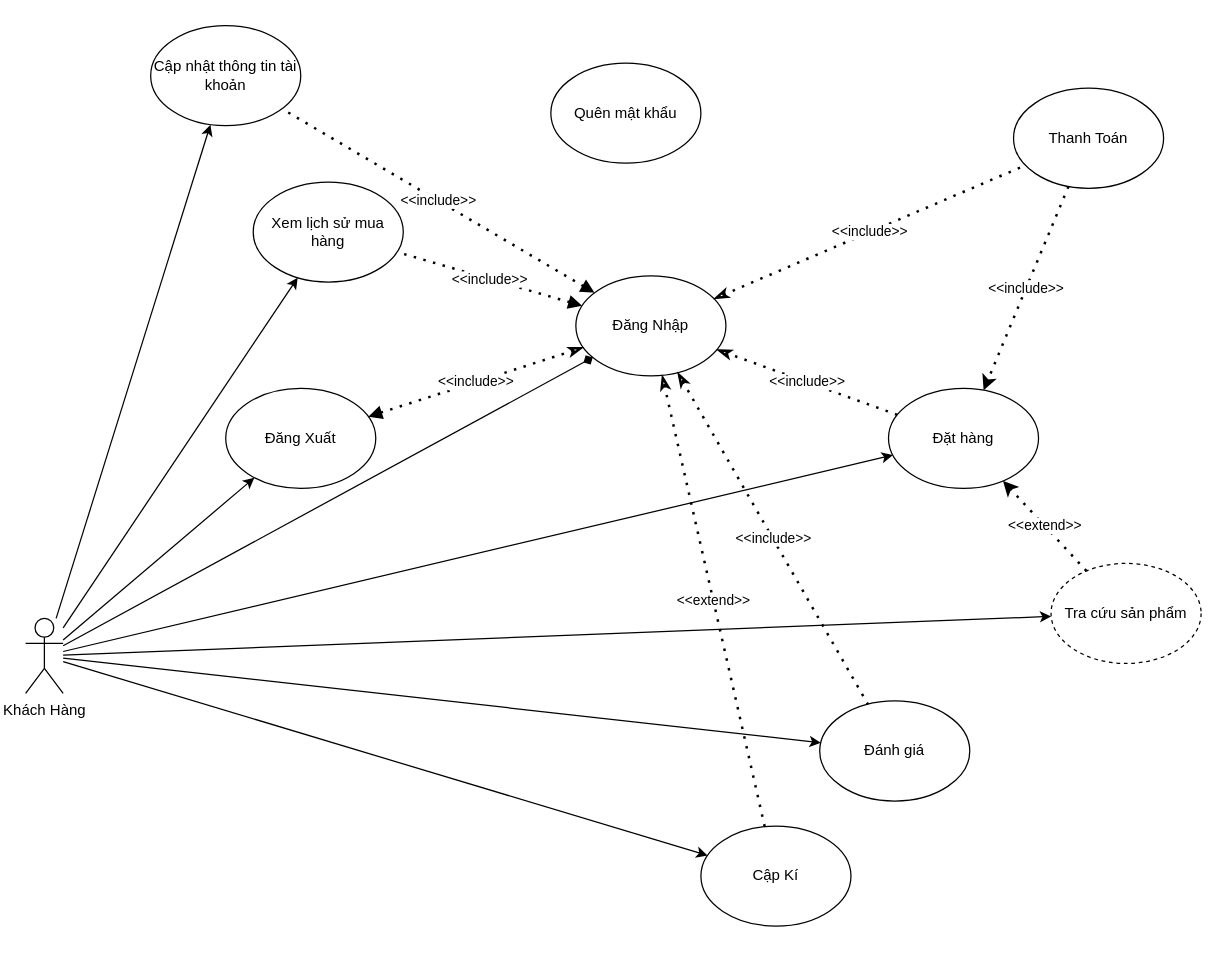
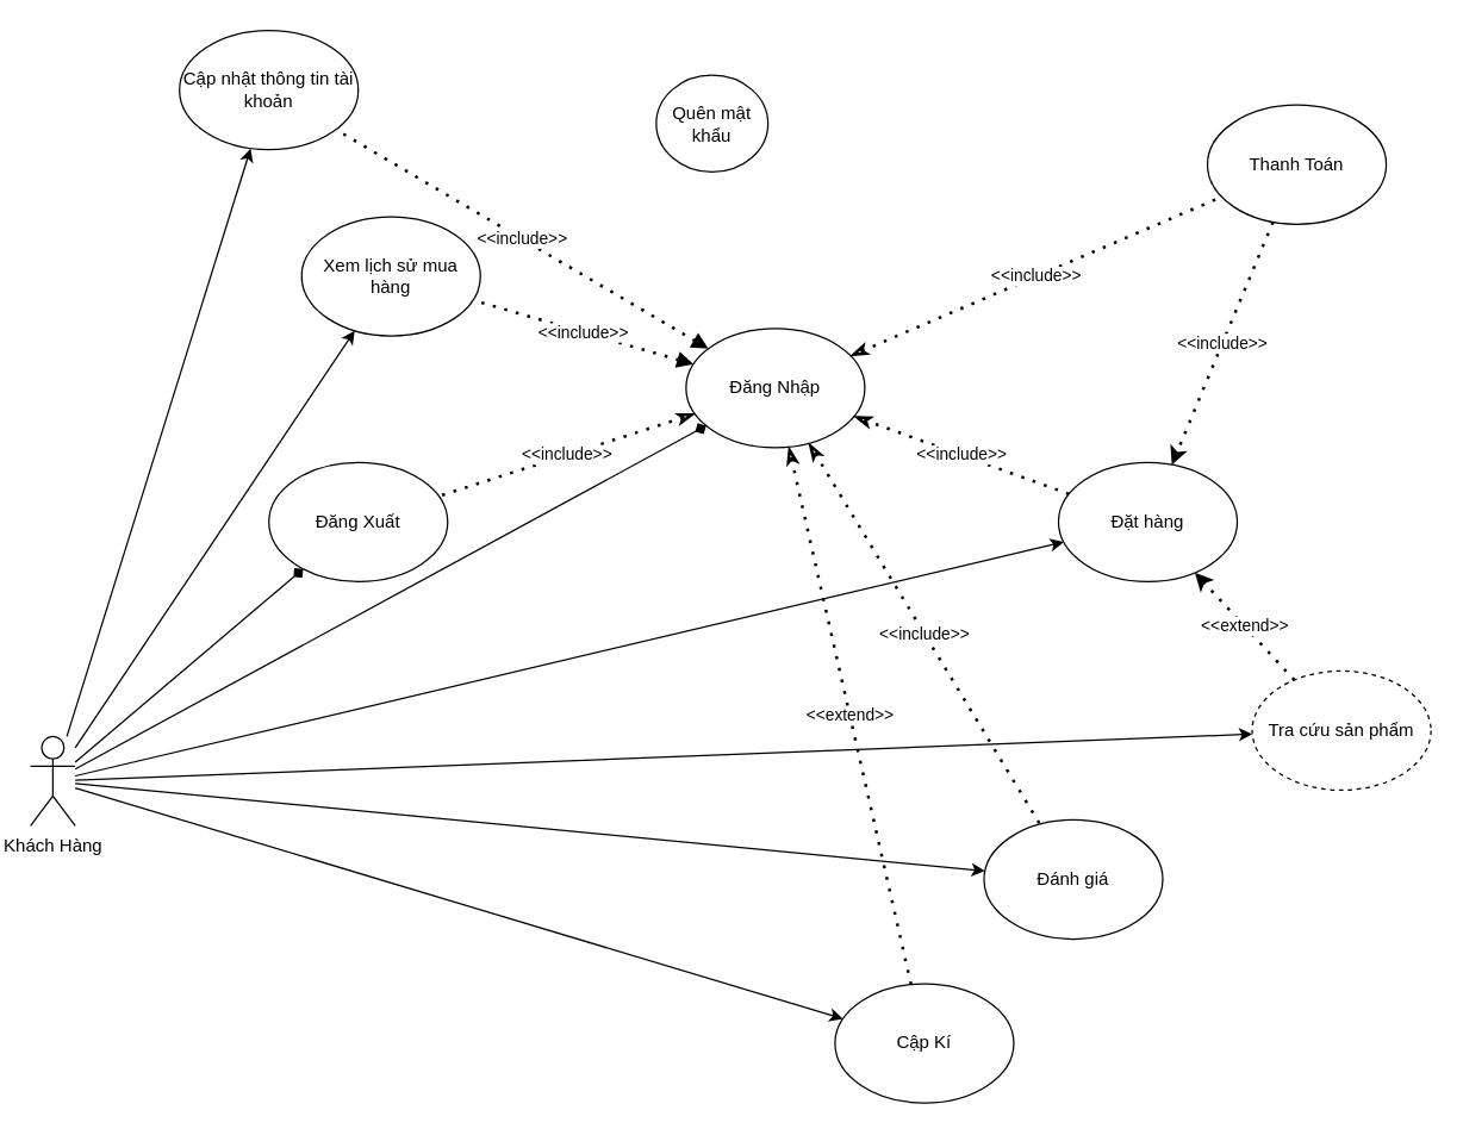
- <mxCell id="13" value="Quên mật khẩu" style="ellipse;whiteSpace=wrap;html=1;movable=1;resizable=1;rotatable=1;deletable=1;editable=1;locked=0;connectable=1;" parent="1" vertex="1"><mxGeometry x="440" y="50" width="120" height="80" as="geometry" /></mxCell>
+ <mxCell id="13" value="Quên mật khẩu" style="ellipse;whiteSpace=wrap;html=1;movable=1;resizable=1;rotatable=1;deletable=1;editable=1;locked=0;connectable=1;" parent="1" vertex="1"><mxGeometry x="440" y="50" width="75" height="65" as="geometry" /></mxCell>
- <mxCell id="24" value="&amp;lt;&amp;lt;include&amp;gt;&amp;gt;" style="endArrow=block;dashed=1;html=1;dashPattern=1 3;strokeWidth=2;rounded=0;startArrow=classicThin;startFill=0;movable=1;resizable=1;rotatable=1;deletable=1;editable=1;locked=0;connectable=1;" parent="1" source="3" target="23" edge="1"><mxGeometry x="0.001" width="50" height="50" relative="1" as="geometry"><mxPoint x="481.726" y="213.2" as="sourcePoint" /><mxPoint x="684.276" y="241.796" as="targetPoint" /><Array as="points" /><mxPoint as="offset" /></mxGeometry></mxCell>
+ <mxCell id="24" value="&amp;lt;&amp;lt;include&amp;gt;&amp;gt;" style="endArrow=none;dashed=1;html=1;dashPattern=1 3;strokeWidth=2;rounded=0;startArrow=classicThin;startFill=0;movable=1;resizable=1;rotatable=1;deletable=1;editable=1;locked=0;connectable=1;" parent="1" source="3" target="23" edge="1"><mxGeometry x="0.001" width="50" height="50" relative="1" as="geometry"><mxPoint x="481.726" y="213.2" as="sourcePoint" /><mxPoint x="684.276" y="241.796" as="targetPoint" /><Array as="points" /><mxPoint as="offset" /></mxGeometry></mxCell>
- <mxCell id="25" value="" style="endArrow=classic;html=1;rounded=0;" parent="1" source="2" target="23" edge="1"><mxGeometry width="50" height="50" relative="1" as="geometry"><mxPoint x="260" y="440" as="sourcePoint" /><mxPoint x="310" y="390" as="targetPoint" /></mxGeometry></mxCell>
+ <mxCell id="25" value="" style="endArrow=diamond;html=1;rounded=0;" parent="1" source="2" target="23" edge="1"><mxGeometry width="50" height="50" relative="1" as="geometry"><mxPoint x="260" y="440" as="sourcePoint" /><mxPoint x="310" y="390" as="targetPoint" /></mxGeometry></mxCell>
- <mxCell id="6" value="Đánh giá" style="ellipse;whiteSpace=wrap;html=1;movable=1;resizable=1;rotatable=1;deletable=1;editable=1;locked=0;connectable=1;" parent="1" vertex="1"><mxGeometry x="655" y="560" width="120" height="80" as="geometry" /></mxCell>
+ <mxCell id="6" value="Đánh giá" style="ellipse;whiteSpace=wrap;html=1;movable=1;resizable=1;rotatable=1;deletable=1;editable=1;locked=0;connectable=1;" parent="1" vertex="1"><mxGeometry x="660" y="550" width="120" height="80" as="geometry" /></mxCell>
